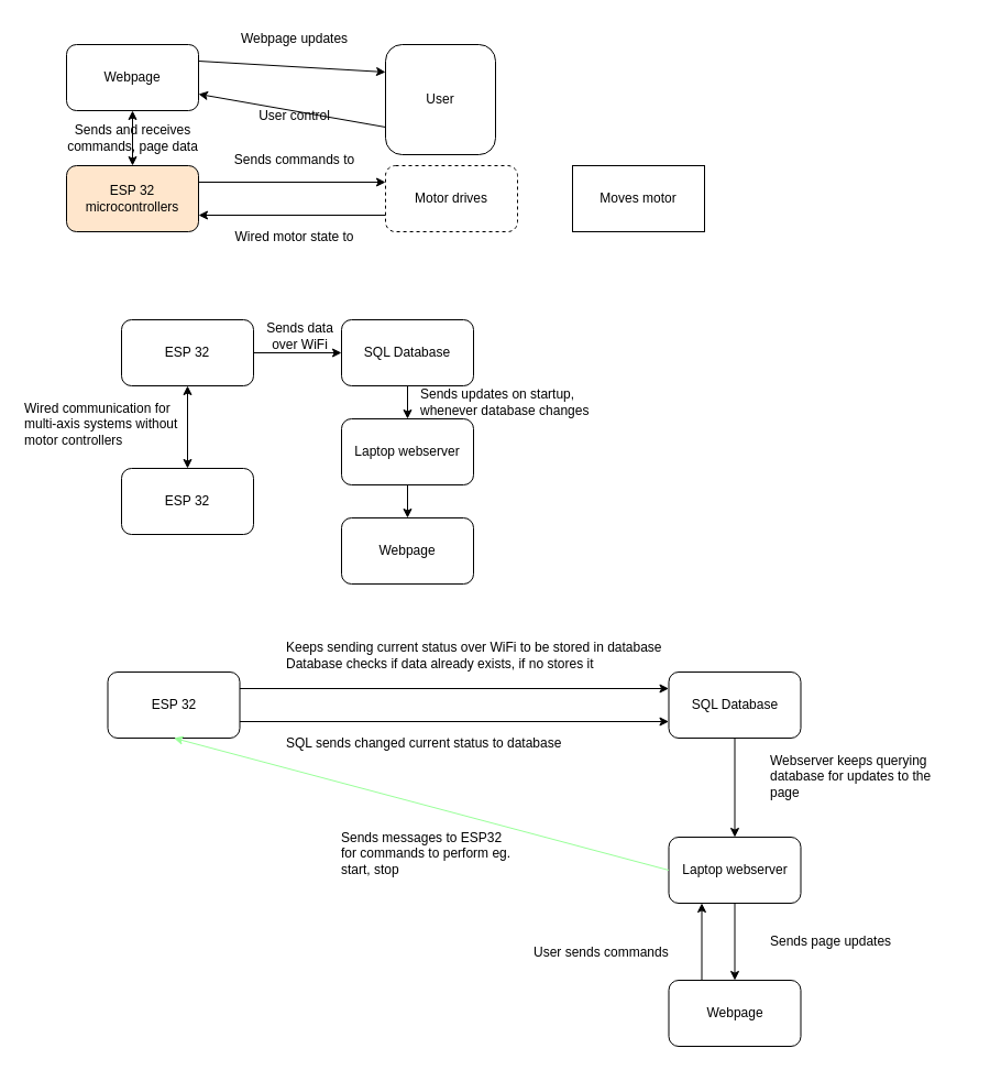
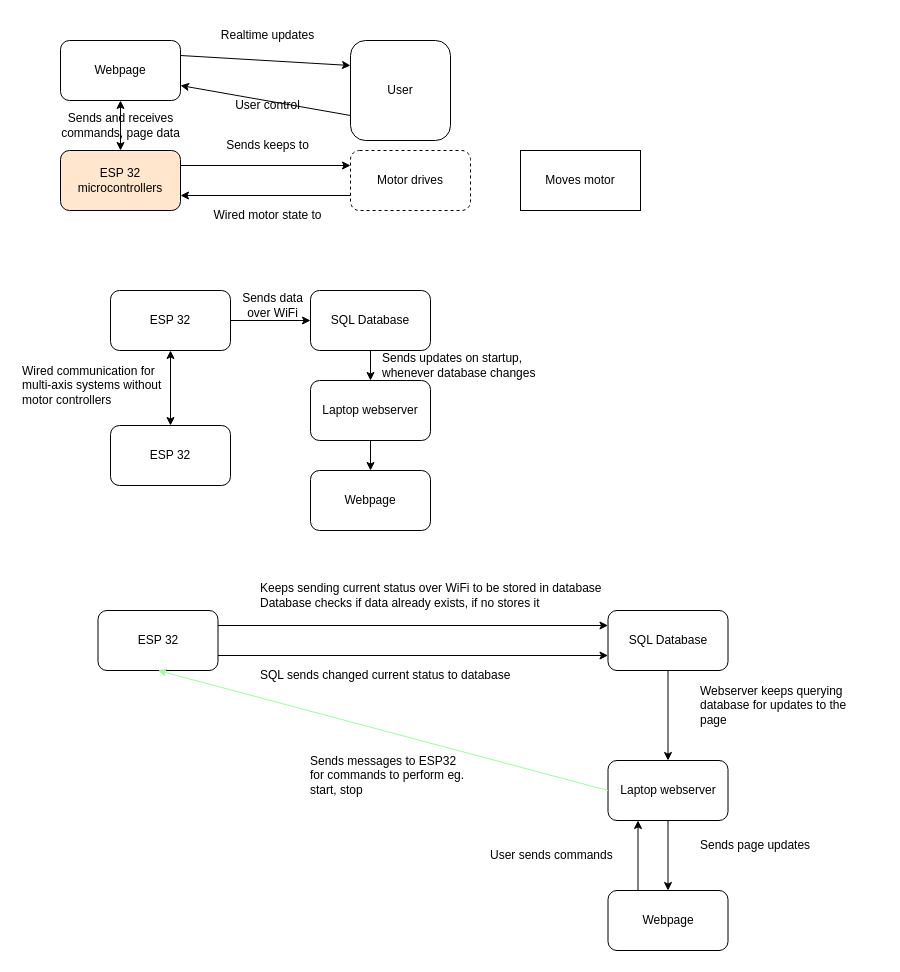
- <mxCell id="12" value="Webpage updates" style="text;html=1;strokeColor=none;fillColor=none;align=center;verticalAlign=middle;whiteSpace=wrap;rounded=0;" parent="1" vertex="1"><mxGeometry x="200" y="20" width="135" height="30" as="geometry" /></mxCell>
+ <mxCell id="12" value="Realtime updates" style="text;html=1;strokeColor=none;fillColor=none;align=center;verticalAlign=middle;whiteSpace=wrap;rounded=0;" parent="1" vertex="1"><mxGeometry x="200" y="20" width="135" height="30" as="geometry" /></mxCell>
- <mxCell id="6" value="Sends commands to" style="text;html=1;strokeColor=none;fillColor=none;align=center;verticalAlign=middle;whiteSpace=wrap;rounded=0;" parent="1" vertex="1"><mxGeometry x="200" y="130" width="135" height="30" as="geometry" /></mxCell>
+ <mxCell id="6" value="Sends keeps to" style="text;html=1;strokeColor=none;fillColor=none;align=center;verticalAlign=middle;whiteSpace=wrap;rounded=0;" parent="1" vertex="1"><mxGeometry x="200" y="130" width="135" height="30" as="geometry" /></mxCell>
- <mxCell id="38" value="Sends page updates" style="text;html=1;strokeColor=none;fillColor=none;align=left;verticalAlign=middle;whiteSpace=wrap;rounded=0;" parent="1" vertex="1"><mxGeometry x="697.5" y="840" width="180" height="30" as="geometry" /></mxCell>
+ <mxCell id="38" value="Sends page updates" style="text;html=1;strokeColor=none;fillColor=none;align=left;verticalAlign=middle;whiteSpace=wrap;rounded=0;" parent="1" vertex="1"><mxGeometry x="697.5" y="830" width="180" height="30" as="geometry" /></mxCell>
- <mxCell id="40" value="User sends commands" style="text;html=1;strokeColor=none;fillColor=none;align=left;verticalAlign=middle;whiteSpace=wrap;rounded=0;" parent="1" vertex="1"><mxGeometry x="482.5" y="850" width="180" height="30" as="geometry" /></mxCell>
+ <mxCell id="40" value="User sends commands" style="text;html=1;strokeColor=none;fillColor=none;align=left;verticalAlign=middle;whiteSpace=wrap;rounded=0;" parent="1" vertex="1"><mxGeometry x="487.5" y="840" width="180" height="30" as="geometry" /></mxCell>
